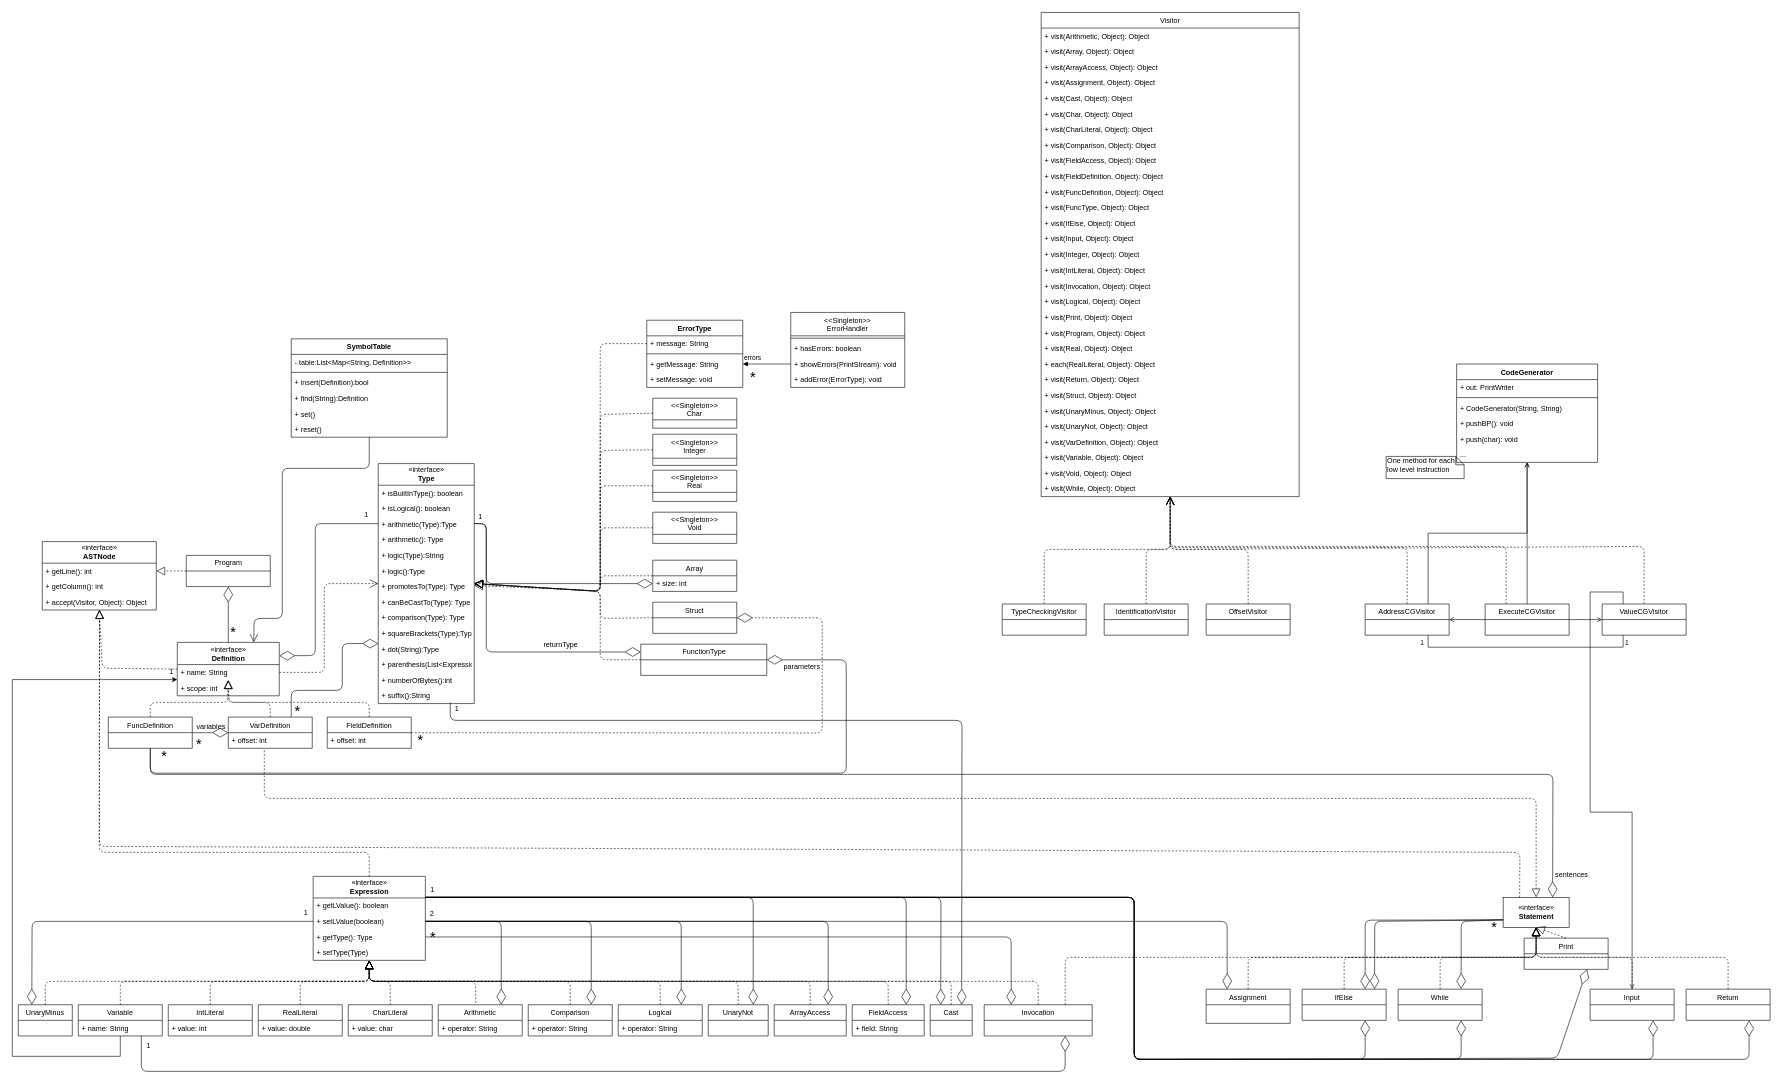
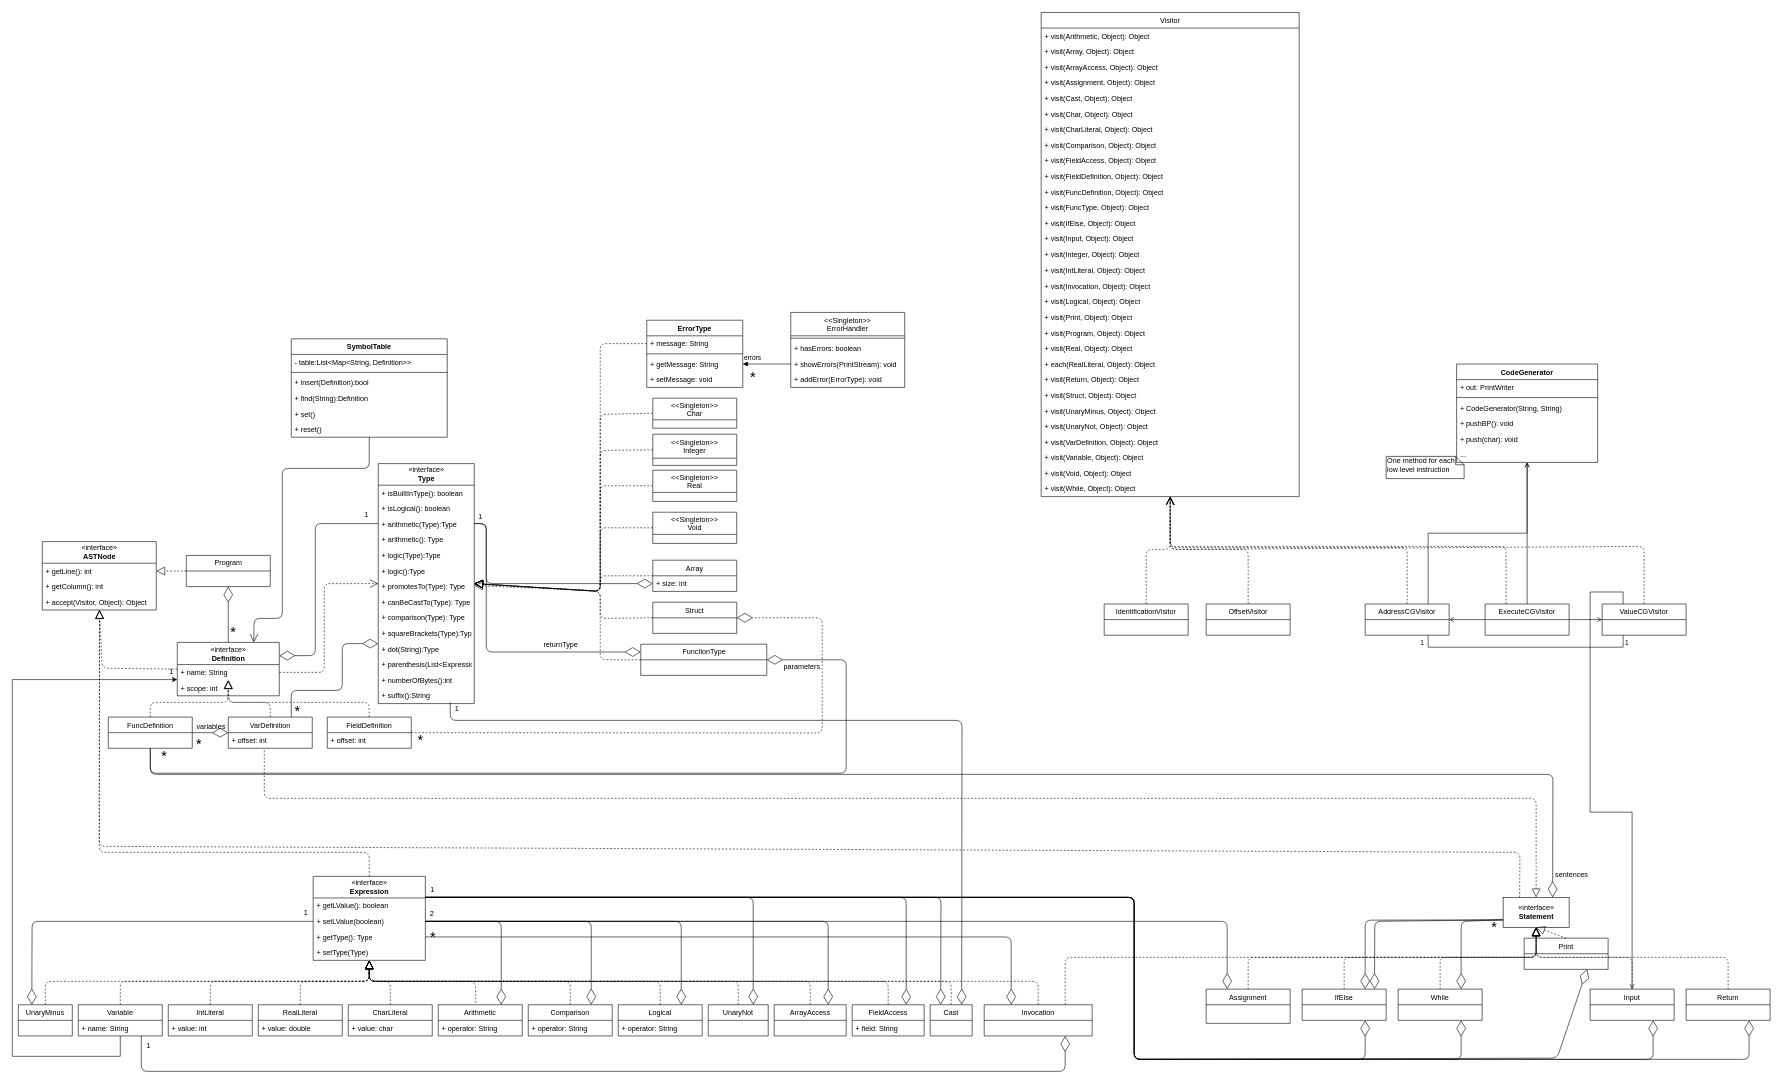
- <mxCell id="149" value="" style="endArrow=open;endSize=12;dashed=1;html=1;exitX=0.5;exitY=0;exitDx=0;exitDy=0;" parent="1" source="211" target="210" edge="1"><mxGeometry width="160" relative="1" as="geometry"><mxPoint x="1870" y="1005" as="sourcePoint" /><mxPoint x="2030" y="1005" as="targetPoint" /><Array as="points"><mxPoint x="1740" y="915" /><mxPoint x="1950" y="915" /></Array></mxGeometry></mxCell>
- <mxCell id="170" value="+ logic(Type):String" style="text;strokeColor=none;fillColor=none;align=left;verticalAlign=top;spacingLeft=4;spacingRight=4;overflow=hidden;rotatable=0;points=[[0,0.5],[1,0.5]];portConstraint=eastwest;labelBackgroundColor=none;" parent="165" vertex="1"><mxGeometry y="140" width="160" height="26" as="geometry" /></mxCell>
+ <mxCell id="170" value="+ logic(Type):Type" style="text;strokeColor=none;fillColor=none;align=left;verticalAlign=top;spacingLeft=4;spacingRight=4;overflow=hidden;rotatable=0;points=[[0,0.5],[1,0.5]];portConstraint=eastwest;labelBackgroundColor=none;" parent="165" vertex="1"><mxGeometry y="140" width="160" height="26" as="geometry" /></mxCell>
- <mxCell id="211" value="TypeCheckingVisitor" style="swimlane;fontStyle=0;childLayout=stackLayout;horizontal=1;startSize=26;fillColor=none;horizontalStack=0;resizeParent=1;resizeParentMax=0;resizeLast=0;collapsible=1;marginBottom=0;" parent="1" vertex="1"><mxGeometry x="1670" y="1006" width="140" height="52" as="geometry" /></mxCell>
